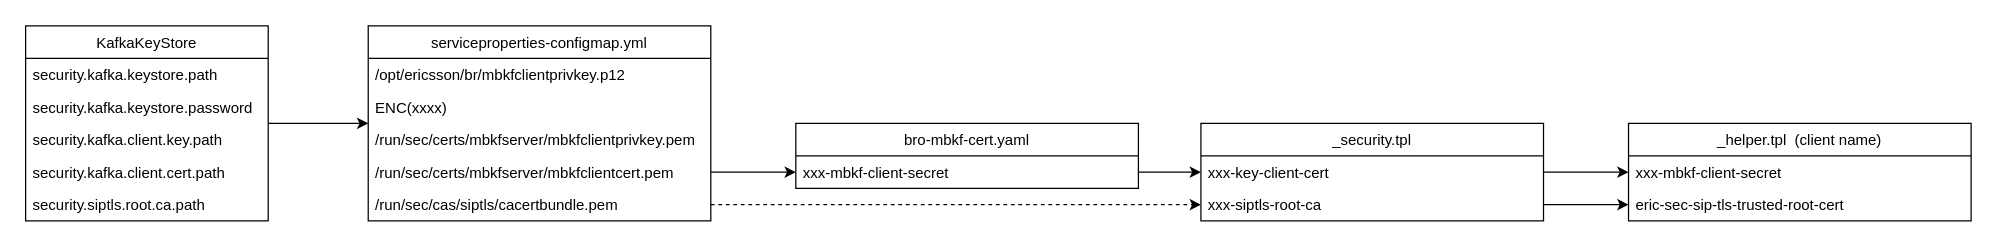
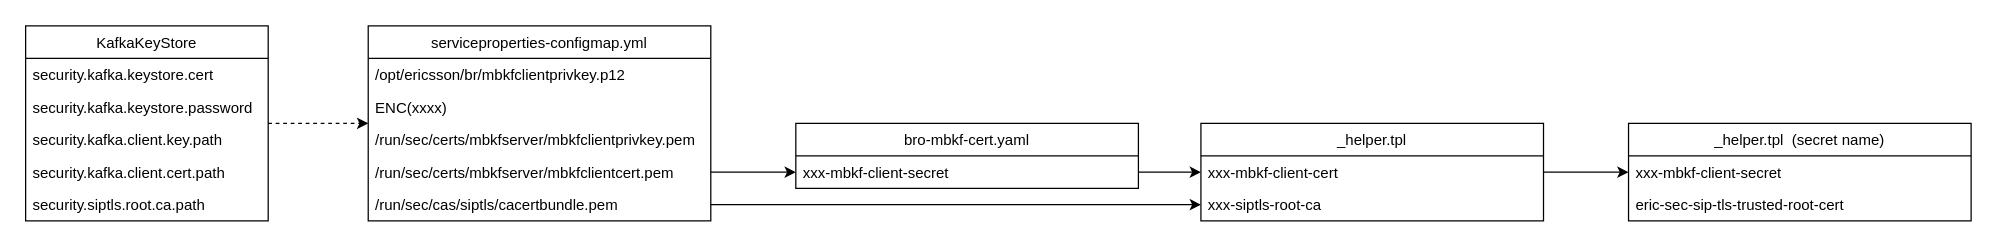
- <mxCell id="4" value="security.kafka.keystore.path" style="text;strokeColor=none;fillColor=none;align=left;verticalAlign=top;spacingLeft=4;spacingRight=4;overflow=hidden;rotatable=0;points=[[0,0.5],[1,0.5]];portConstraint=eastwest;" vertex="1" parent="3"><mxGeometry y="26" width="194" height="26" as="geometry" /></mxCell>
+ <mxCell id="4" value="security.kafka.keystore.cert" style="text;strokeColor=none;fillColor=none;align=left;verticalAlign=top;spacingLeft=4;spacingRight=4;overflow=hidden;rotatable=0;points=[[0,0.5],[1,0.5]];portConstraint=eastwest;" vertex="1" parent="3"><mxGeometry y="26" width="194" height="26" as="geometry" /></mxCell>
- <mxCell id="2" value="" style="edgeStyle=orthogonalEdgeStyle;rounded=0;orthogonalLoop=1;jettySize=auto;html=1;" edge="1" parent="1" source="3" target="9"><mxGeometry relative="1" as="geometry" /></mxCell>
+ <mxCell id="2" value="" style="edgeStyle=orthogonalEdgeStyle;rounded=0;orthogonalLoop=1;jettySize=auto;html=1;dashed=1;" edge="1" parent="1" source="3" target="9"><mxGeometry relative="1" as="geometry" /></mxCell>
- <mxCell id="18" value="_security.tpl" style="swimlane;fontStyle=0;childLayout=stackLayout;horizontal=1;startSize=26;horizontalStack=0;resizeParent=1;resizeParentMax=0;resizeLast=0;collapsible=1;marginBottom=0;" vertex="1" parent="1"><mxGeometry x="960" y="98" width="274" height="78" as="geometry" /></mxCell>
+ <mxCell id="18" value="_helper.tpl" style="swimlane;fontStyle=0;childLayout=stackLayout;horizontal=1;startSize=26;horizontalStack=0;resizeParent=1;resizeParentMax=0;resizeLast=0;collapsible=1;marginBottom=0;" vertex="1" parent="1"><mxGeometry x="960" y="98" width="274" height="78" as="geometry" /></mxCell>
- <mxCell id="23" value="_helper.tpl  (client name)" style="swimlane;fontStyle=0;childLayout=stackLayout;horizontal=1;startSize=26;horizontalStack=0;resizeParent=1;resizeParentMax=0;resizeLast=0;collapsible=1;marginBottom=0;" vertex="1" parent="1"><mxGeometry x="1302" y="98" width="274" height="78" as="geometry" /></mxCell>
+ <mxCell id="23" value="_helper.tpl  (secret name)" style="swimlane;fontStyle=0;childLayout=stackLayout;horizontal=1;startSize=26;horizontalStack=0;resizeParent=1;resizeParentMax=0;resizeLast=0;collapsible=1;marginBottom=0;" vertex="1" parent="1"><mxGeometry x="1302" y="98" width="274" height="78" as="geometry" /></mxCell>
- <mxCell id="19" value="xxx-key-client-cert" style="text;strokeColor=none;fillColor=none;align=left;verticalAlign=top;spacingLeft=4;spacingRight=4;overflow=hidden;rotatable=0;points=[[0,0.5],[1,0.5]];portConstraint=eastwest;" vertex="1" parent="18"><mxGeometry y="26" width="274" height="26" as="geometry" /></mxCell>
+ <mxCell id="19" value="xxx-mbkf-client-cert" style="text;strokeColor=none;fillColor=none;align=left;verticalAlign=top;spacingLeft=4;spacingRight=4;overflow=hidden;rotatable=0;points=[[0,0.5],[1,0.5]];portConstraint=eastwest;" vertex="1" parent="18"><mxGeometry y="26" width="274" height="26" as="geometry" /></mxCell>
- <mxCell id="21" style="edgeStyle=orthogonalEdgeStyle;rounded=0;orthogonalLoop=1;jettySize=auto;html=1;exitX=1;exitY=0.5;exitDx=0;exitDy=0;entryX=0;entryY=0.5;entryDx=0;entryDy=0;dashed=1;" edge="1" parent="1" source="14" target="20"><mxGeometry relative="1" as="geometry"><mxPoint x="876" y="163" as="targetPoint" /></mxGeometry></mxCell>
+ <mxCell id="21" style="edgeStyle=orthogonalEdgeStyle;rounded=0;orthogonalLoop=1;jettySize=auto;html=1;exitX=1;exitY=0.5;exitDx=0;exitDy=0;entryX=0;entryY=0.5;entryDx=0;entryDy=0;" edge="1" parent="1" source="14" target="20"><mxGeometry relative="1" as="geometry"><mxPoint x="876" y="163" as="targetPoint" /></mxGeometry></mxCell>
- <mxCell id="26" style="edgeStyle=orthogonalEdgeStyle;rounded=0;orthogonalLoop=1;jettySize=auto;html=1;exitX=1;exitY=0.5;exitDx=0;exitDy=0;entryX=0;entryY=0.5;entryDx=0;entryDy=0;" edge="1" parent="1" source="20" target="25"><mxGeometry relative="1" as="geometry" /></mxCell>
